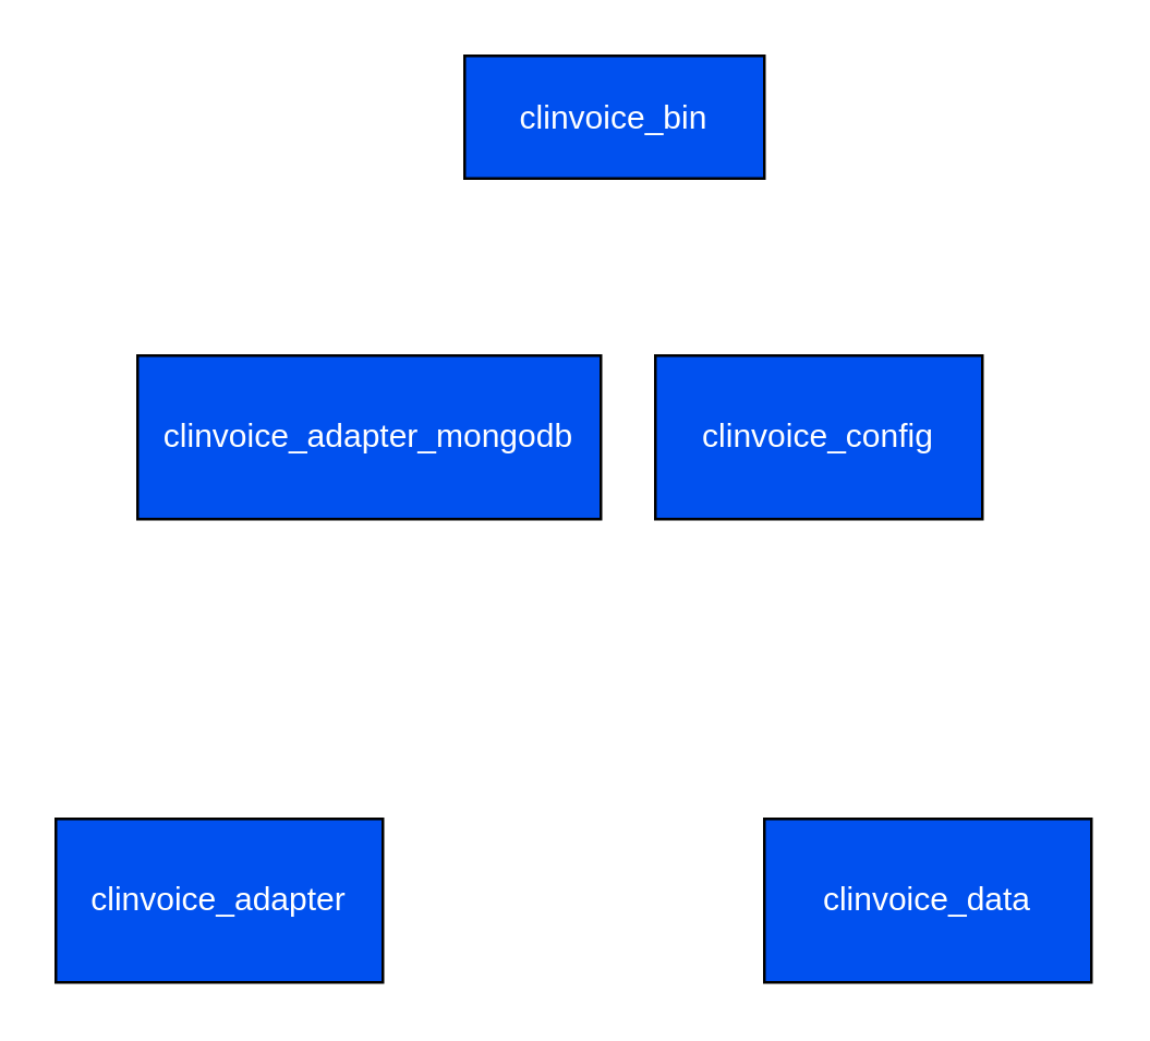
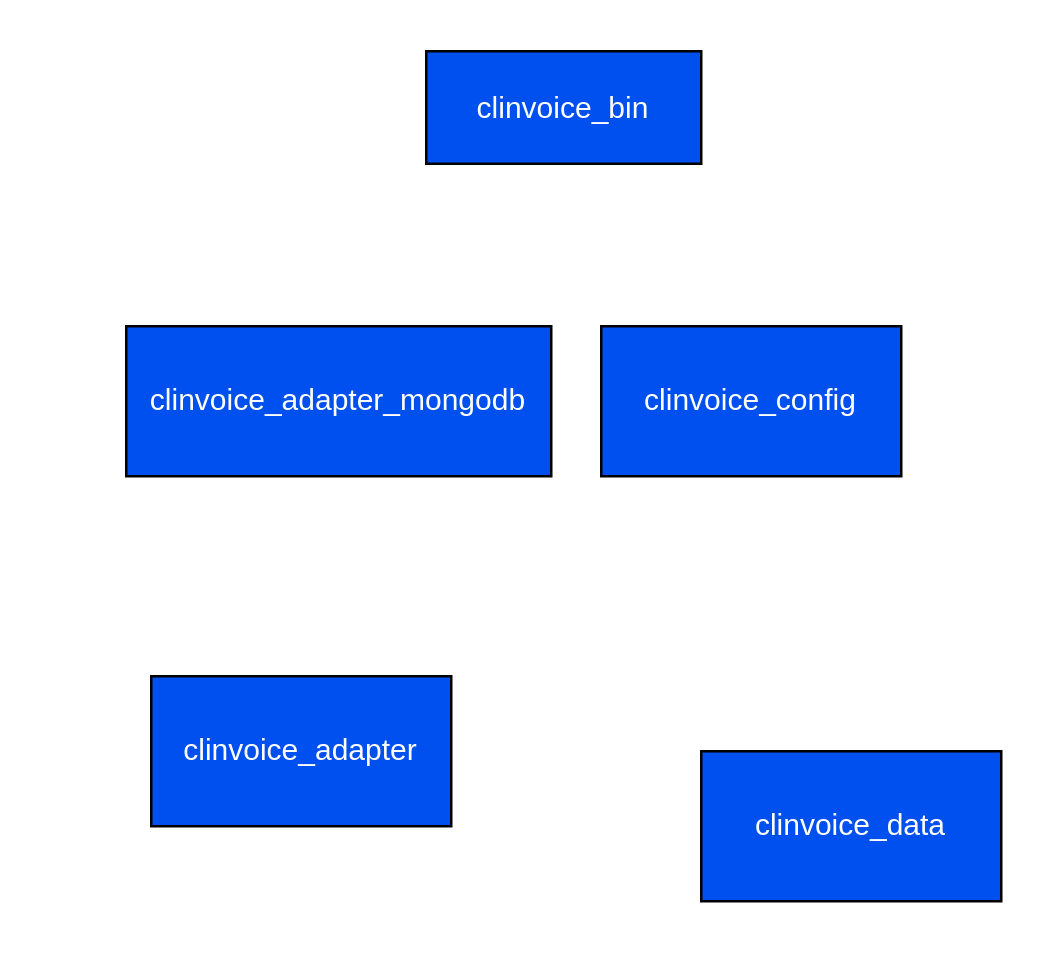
- <mxCell id="8" value="clinvoice_adapter" style="rounded=0;whiteSpace=wrap;html=1;fillColor=#0050ef;fontColor=#ffffff;strokeColor=#000000;" vertex="1" parent="1"><mxGeometry x="20" y="300" width="120" height="60" as="geometry" /></mxCell>
+ <mxCell id="8" value="clinvoice_adapter" style="rounded=0;whiteSpace=wrap;html=1;fillColor=#0050ef;fontColor=#ffffff;strokeColor=#000000;" vertex="1" parent="1"><mxGeometry x="60" y="270" width="120" height="60" as="geometry" /></mxCell>
